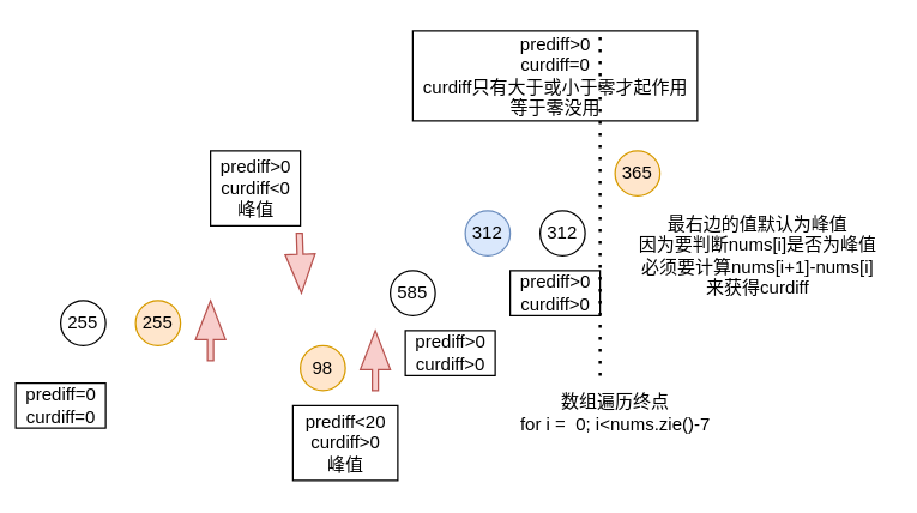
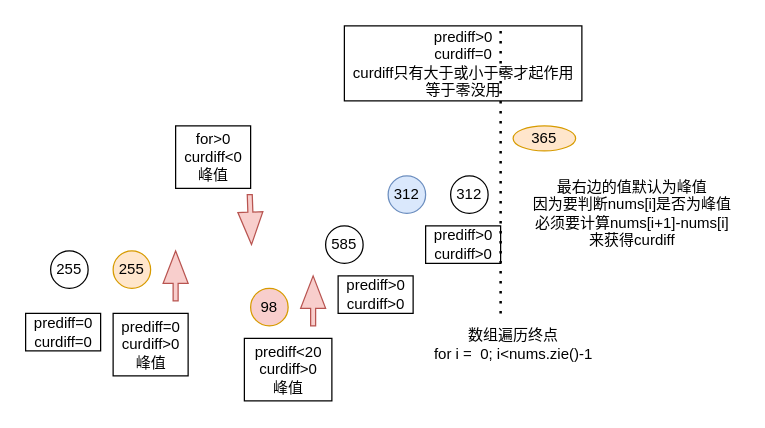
- <mxCell id="8" value="365" style="ellipse;whiteSpace=wrap;html=1;aspect=fixed;fillColor=#ffe6cc;strokeColor=#d79b00;" parent="1" vertex="1"><mxGeometry x="410" y="100" width="30" height="30" as="geometry" /></mxCell>
+ <mxCell id="8" value="365" style="ellipse;whiteSpace=wrap;html=1;aspect=fixed;fillColor=#ffe6cc;strokeColor=#d79b00;" parent="1" vertex="1"><mxGeometry x="410" y="100" width="50" height="20" as="geometry" /></mxCell>
- <mxCell id="11" value="prediff&amp;gt;0&lt;br&gt;curdiff&amp;lt;0&lt;br&gt;峰值" style="text;html=1;resizable=0;autosize=1;align=center;verticalAlign=middle;points=[];fillColor=none;strokeColor=default;rounded=0;" parent="1" vertex="1"><mxGeometry x="140" y="100" width="60" height="50" as="geometry" /></mxCell>
+ <mxCell id="11" value="for&amp;gt;0&lt;br&gt;curdiff&amp;lt;0&lt;br&gt;峰值" style="text;html=1;resizable=0;autosize=1;align=center;verticalAlign=middle;points=[];fillColor=none;strokeColor=default;rounded=0;" parent="1" vertex="1"><mxGeometry x="140" y="100" width="60" height="50" as="geometry" /></mxCell>
- <mxCell id="4" value="98" style="ellipse;whiteSpace=wrap;html=1;aspect=fixed;fillColor=#ffe6cc;strokeColor=#d79b00;" parent="1" vertex="1"><mxGeometry x="200" y="230" width="30" height="30" as="geometry" /></mxCell>
+ <mxCell id="4" value="98" style="ellipse;whiteSpace=wrap;html=1;aspect=fixed;fillColor=#f8cecc;strokeColor=#d79b00;" parent="1" vertex="1"><mxGeometry x="200" y="230" width="30" height="30" as="geometry" /></mxCell>
- <mxCell id="9" value="prediff=0&lt;br&gt;curdiff=0" style="text;html=1;resizable=0;autosize=1;align=center;verticalAlign=middle;points=[];fillColor=none;strokeColor=default;rounded=0;" parent="1" vertex="1"><mxGeometry x="10" y="255" width="60" height="30" as="geometry" /></mxCell>
+ <mxCell id="9" value="prediff=0&lt;br&gt;curdiff=0" style="text;html=1;resizable=0;autosize=1;align=center;verticalAlign=middle;points=[];fillColor=none;strokeColor=default;rounded=0;" parent="1" vertex="1"><mxGeometry x="20" y="250" width="60" height="30" as="geometry" /></mxCell>
+ <mxCell id="10" value="prediff=0&lt;br&gt;curdiff&amp;gt;0&lt;br&gt;峰值" style="text;html=1;resizable=0;autosize=1;align=center;verticalAlign=middle;points=[];fillColor=none;strokeColor=default;rounded=0;" parent="1" vertex="1"><mxGeometry x="90" y="250" width="60" height="50" as="geometry" /></mxCell>
- <mxCell id="15" value="数组遍历终点&lt;br&gt;for i =&amp;nbsp; 0; i&amp;lt;nums.zie()-7" style="text;html=1;resizable=0;autosize=1;align=center;verticalAlign=middle;points=[];fillColor=none;strokeColor=none;rounded=0;" parent="1" vertex="1"><mxGeometry x="340" y="260" width="140" height="30" as="geometry" /></mxCell>
+ <mxCell id="15" value="数组遍历终点&lt;br&gt;for i =&amp;nbsp; 0; i&amp;lt;nums.zie()-1" style="text;html=1;resizable=0;autosize=1;align=center;verticalAlign=middle;points=[];fillColor=none;strokeColor=none;rounded=0;" parent="1" vertex="1"><mxGeometry x="340" y="260" width="140" height="30" as="geometry" /></mxCell>
